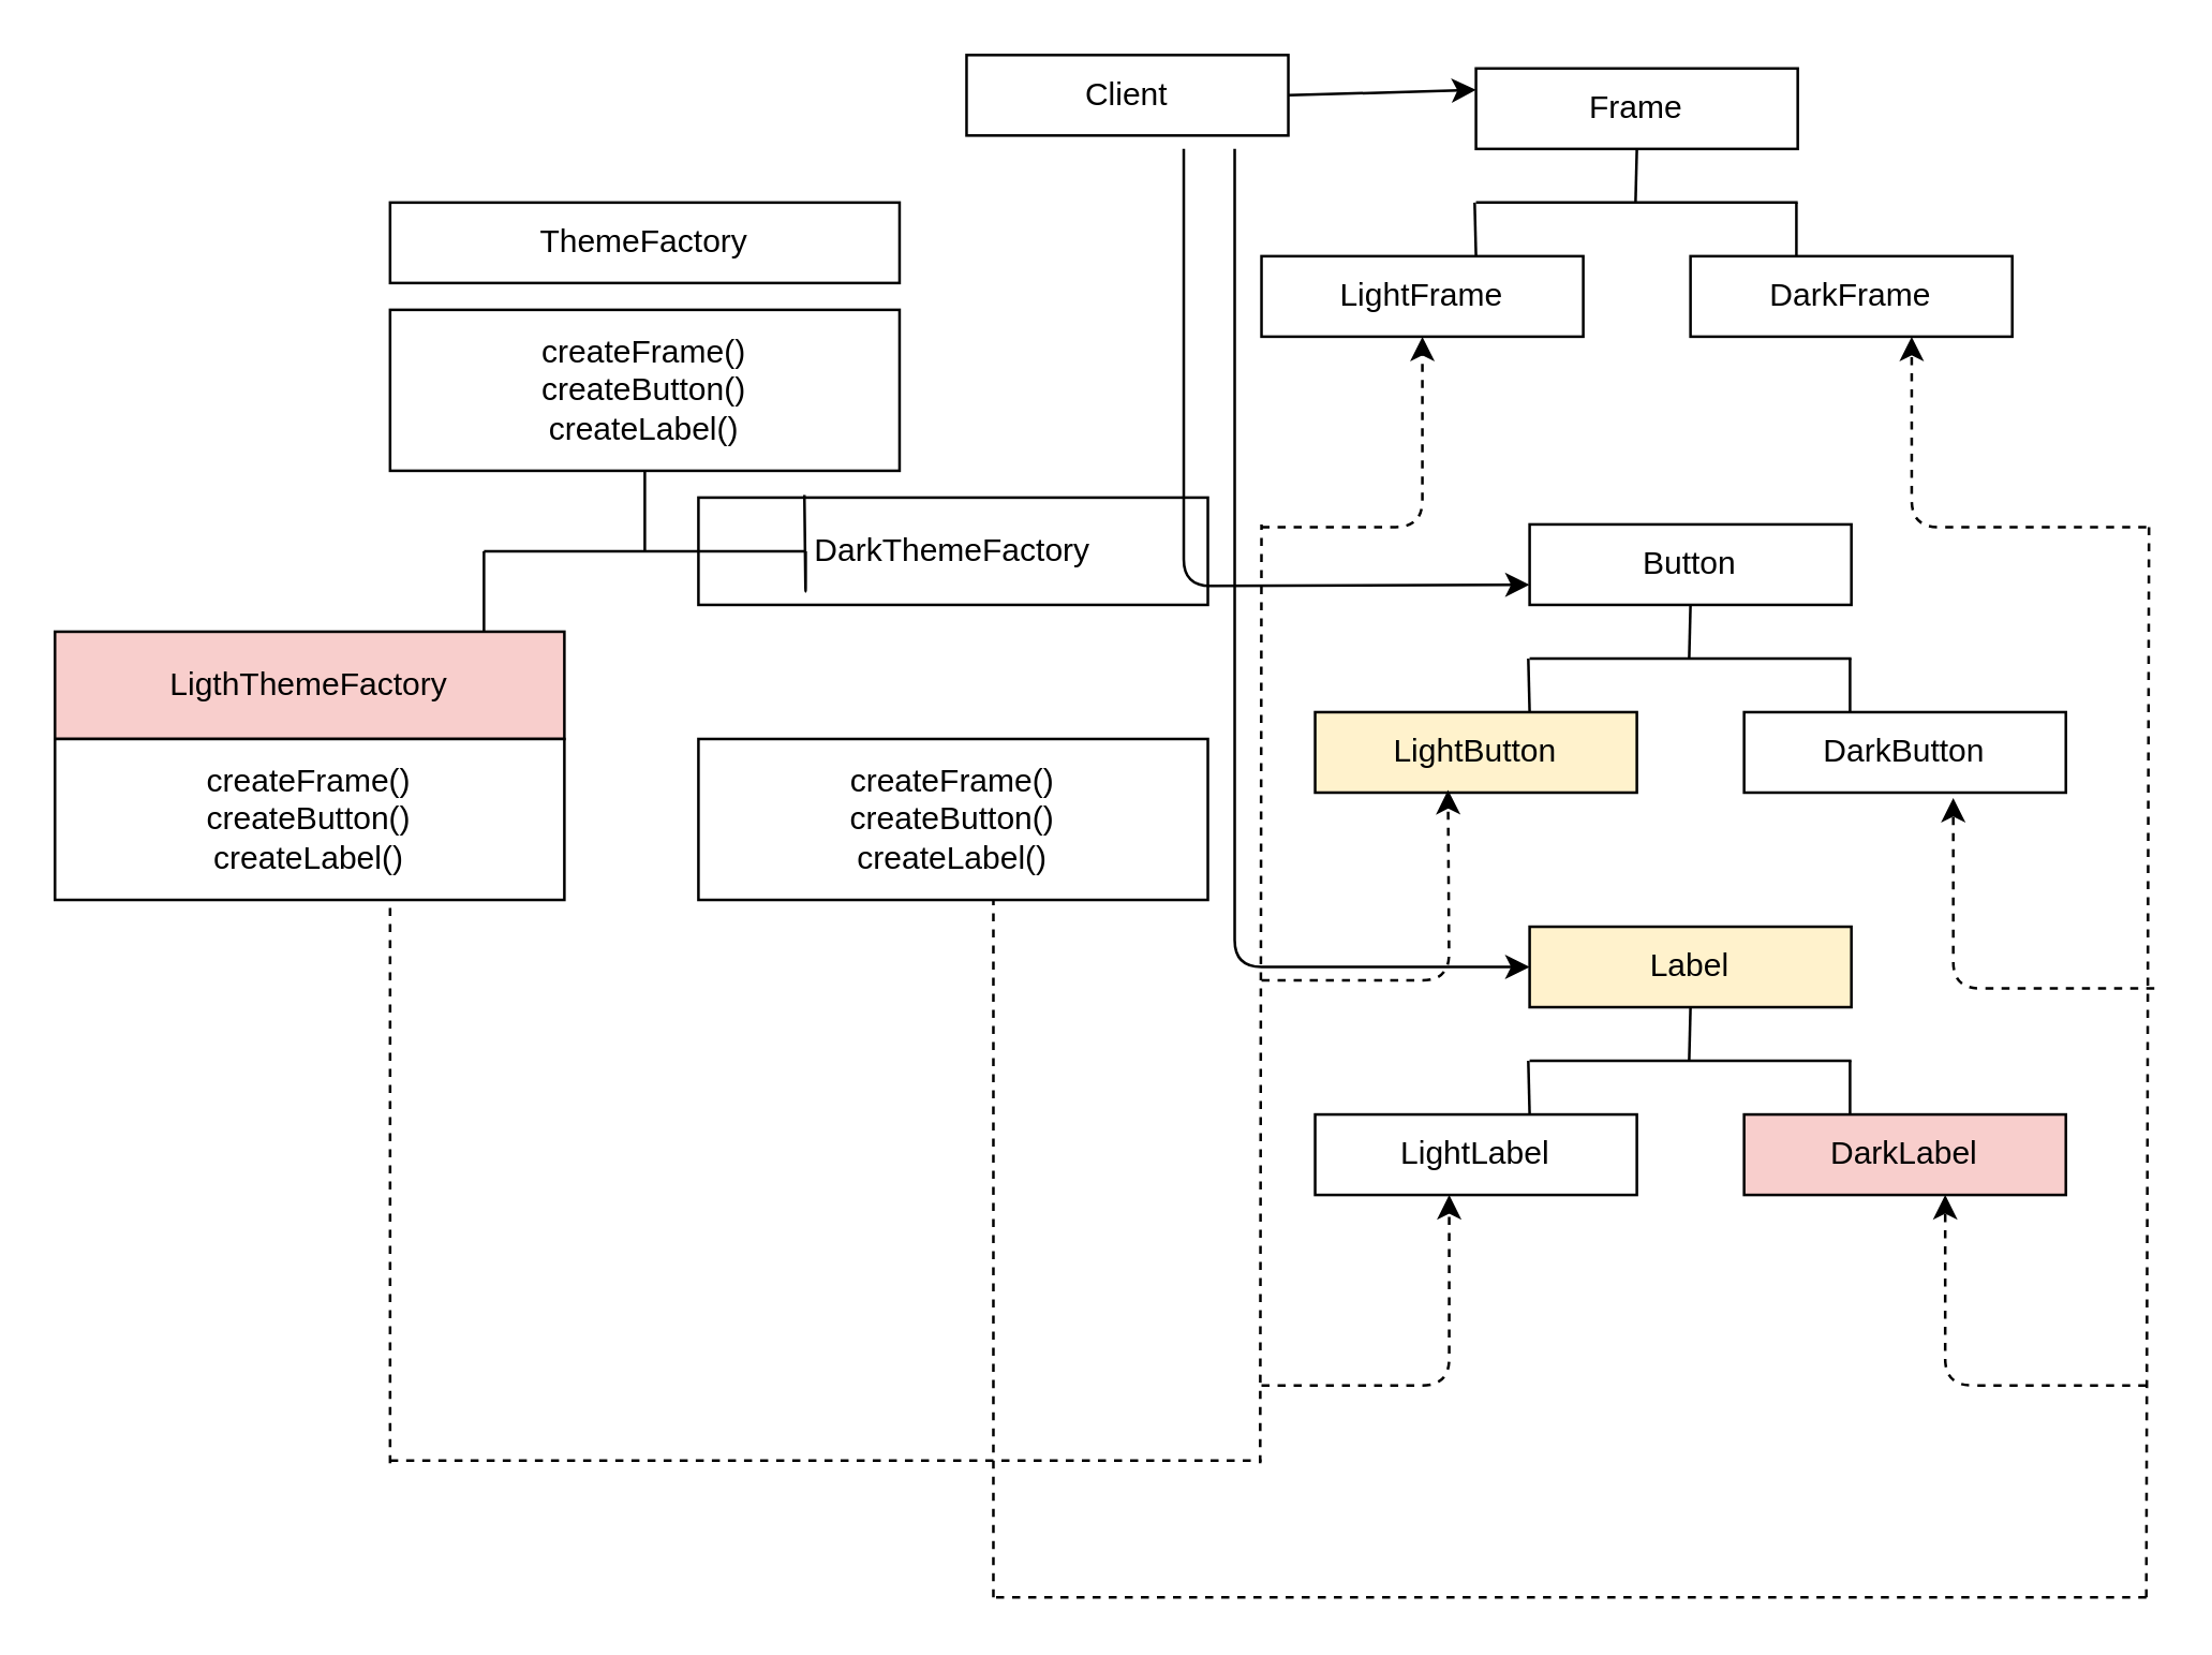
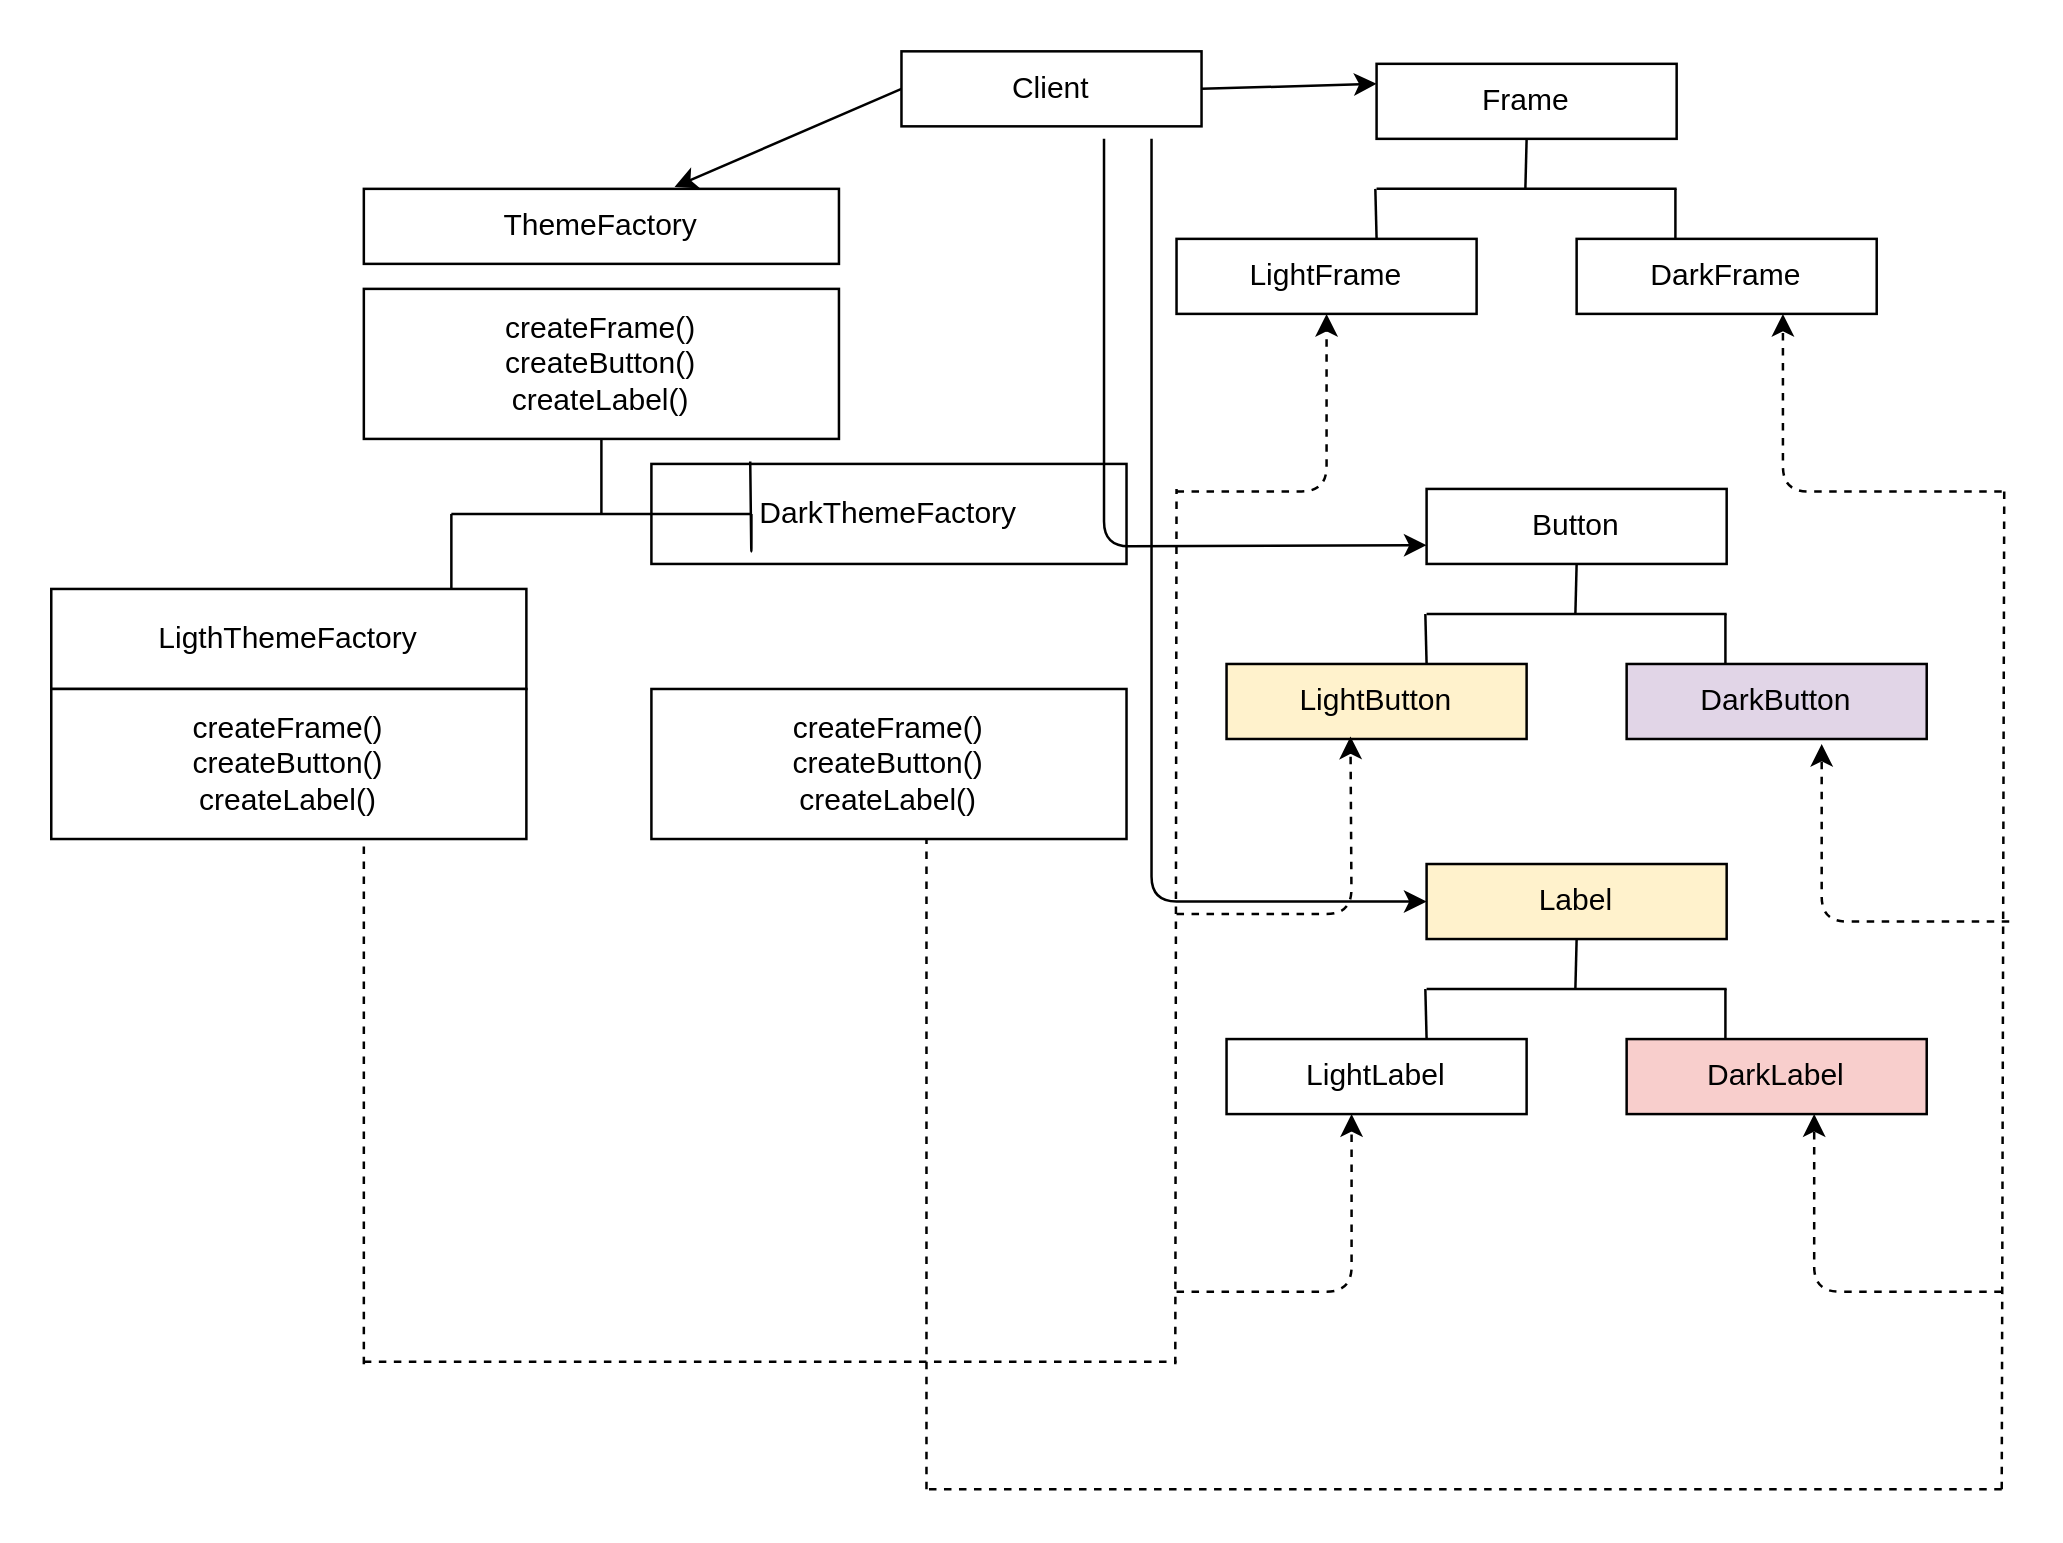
+ <mxCell id="46" value="" style="endArrow=classic;html=1;exitX=0;exitY=0.5;exitDx=0;exitDy=0;entryX=0.654;entryY=-0.025;entryDx=0;entryDy=0;entryPerimeter=0;" edge="1" parent="1" source="45" target="2"><mxGeometry width="50" height="50" relative="1" as="geometry"><mxPoint x="240" y="15" as="sourcePoint" /><mxPoint x="320" y="15" as="targetPoint" /></mxGeometry></mxCell>
- <mxCell id="4" value="LigthThemeFactory" style="rounded=0;whiteSpace=wrap;html=1;fillColor=#f8cecc;" vertex="1" parent="1"><mxGeometry x="20" y="235" width="190" height="40" as="geometry" /></mxCell>
+ <mxCell id="4" value="LigthThemeFactory" style="rounded=0;whiteSpace=wrap;html=1;" vertex="1" parent="1"><mxGeometry x="20" y="235" width="190" height="40" as="geometry" /></mxCell>
- <mxCell id="21" value="DarkButton" style="rounded=0;whiteSpace=wrap;html=1;" vertex="1" parent="1"><mxGeometry x="650" y="265" width="120" height="30" as="geometry" /></mxCell>
+ <mxCell id="21" value="DarkButton" style="rounded=0;whiteSpace=wrap;html=1;fillColor=#e1d5e7;" vertex="1" parent="1"><mxGeometry x="650" y="265" width="120" height="30" as="geometry" /></mxCell>
